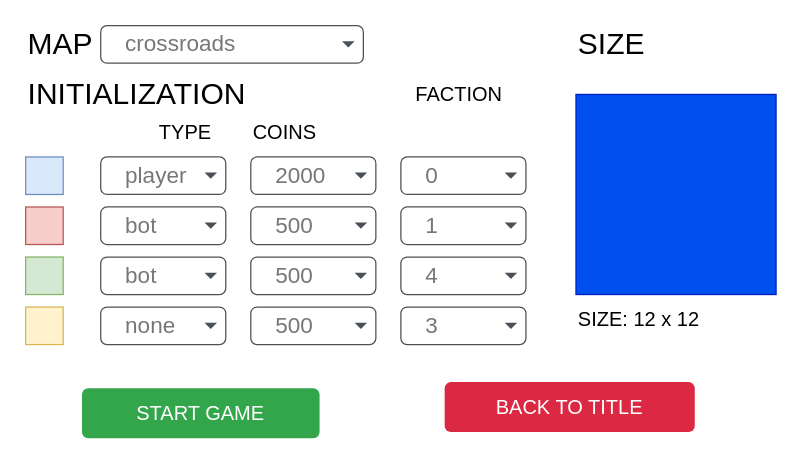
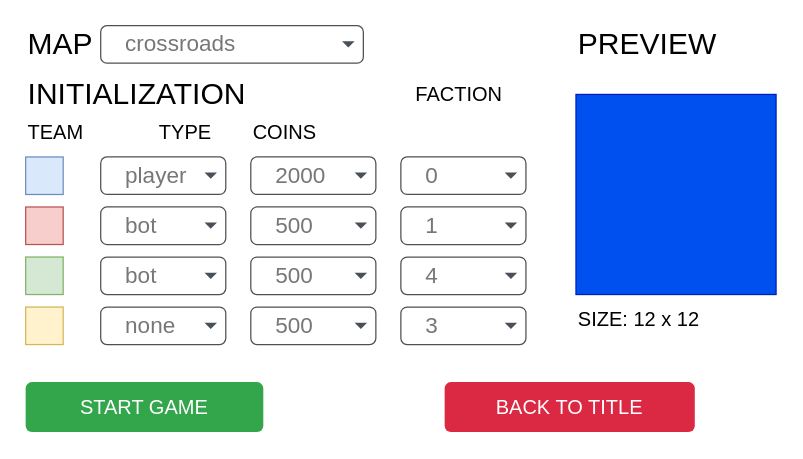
- <mxCell id="41" value="&lt;span style=&quot;font-size: 24px&quot;&gt;SIZE&lt;/span&gt;" style="text;html=1;align=left;verticalAlign=middle;resizable=0;points=[];autosize=1;" vertex="1" parent="1"><mxGeometry x="460" y="25" width="130" height="20" as="geometry" /></mxCell>
+ <mxCell id="41" value="&lt;span style=&quot;font-size: 24px&quot;&gt;PREVIEW&lt;/span&gt;" style="text;html=1;align=left;verticalAlign=middle;resizable=0;points=[];autosize=1;" vertex="1" parent="1"><mxGeometry x="460" y="25" width="130" height="20" as="geometry" /></mxCell>
+ <mxCell id="7" value="&lt;font style=&quot;font-size: 16px&quot;&gt;TEAM&lt;/font&gt;" style="text;html=1;align=left;verticalAlign=middle;resizable=0;points=[];autosize=1;" vertex="1" parent="1"><mxGeometry x="20" y="95" width="60" height="20" as="geometry" /></mxCell>
- <mxCell id="38" value="START GAME" style="html=1;shadow=0;dashed=0;shape=mxgraph.bootstrap.rrect;rSize=5;strokeColor=none;strokeWidth=1;fillColor=#33A64C;fontColor=#FFFFFF;whiteSpace=wrap;align=center;verticalAlign=middle;spacingLeft=0;fontStyle=0;fontSize=16;spacing=5;" vertex="1" parent="1"><mxGeometry x="65" y="310" width="190" height="40" as="geometry" /></mxCell>
+ <mxCell id="38" value="START GAME" style="html=1;shadow=0;dashed=0;shape=mxgraph.bootstrap.rrect;rSize=5;strokeColor=none;strokeWidth=1;fillColor=#33A64C;fontColor=#FFFFFF;whiteSpace=wrap;align=center;verticalAlign=middle;spacingLeft=0;fontStyle=0;fontSize=16;spacing=5;" vertex="1" parent="1"><mxGeometry x="20" y="305" width="190" height="40" as="geometry" /></mxCell>
